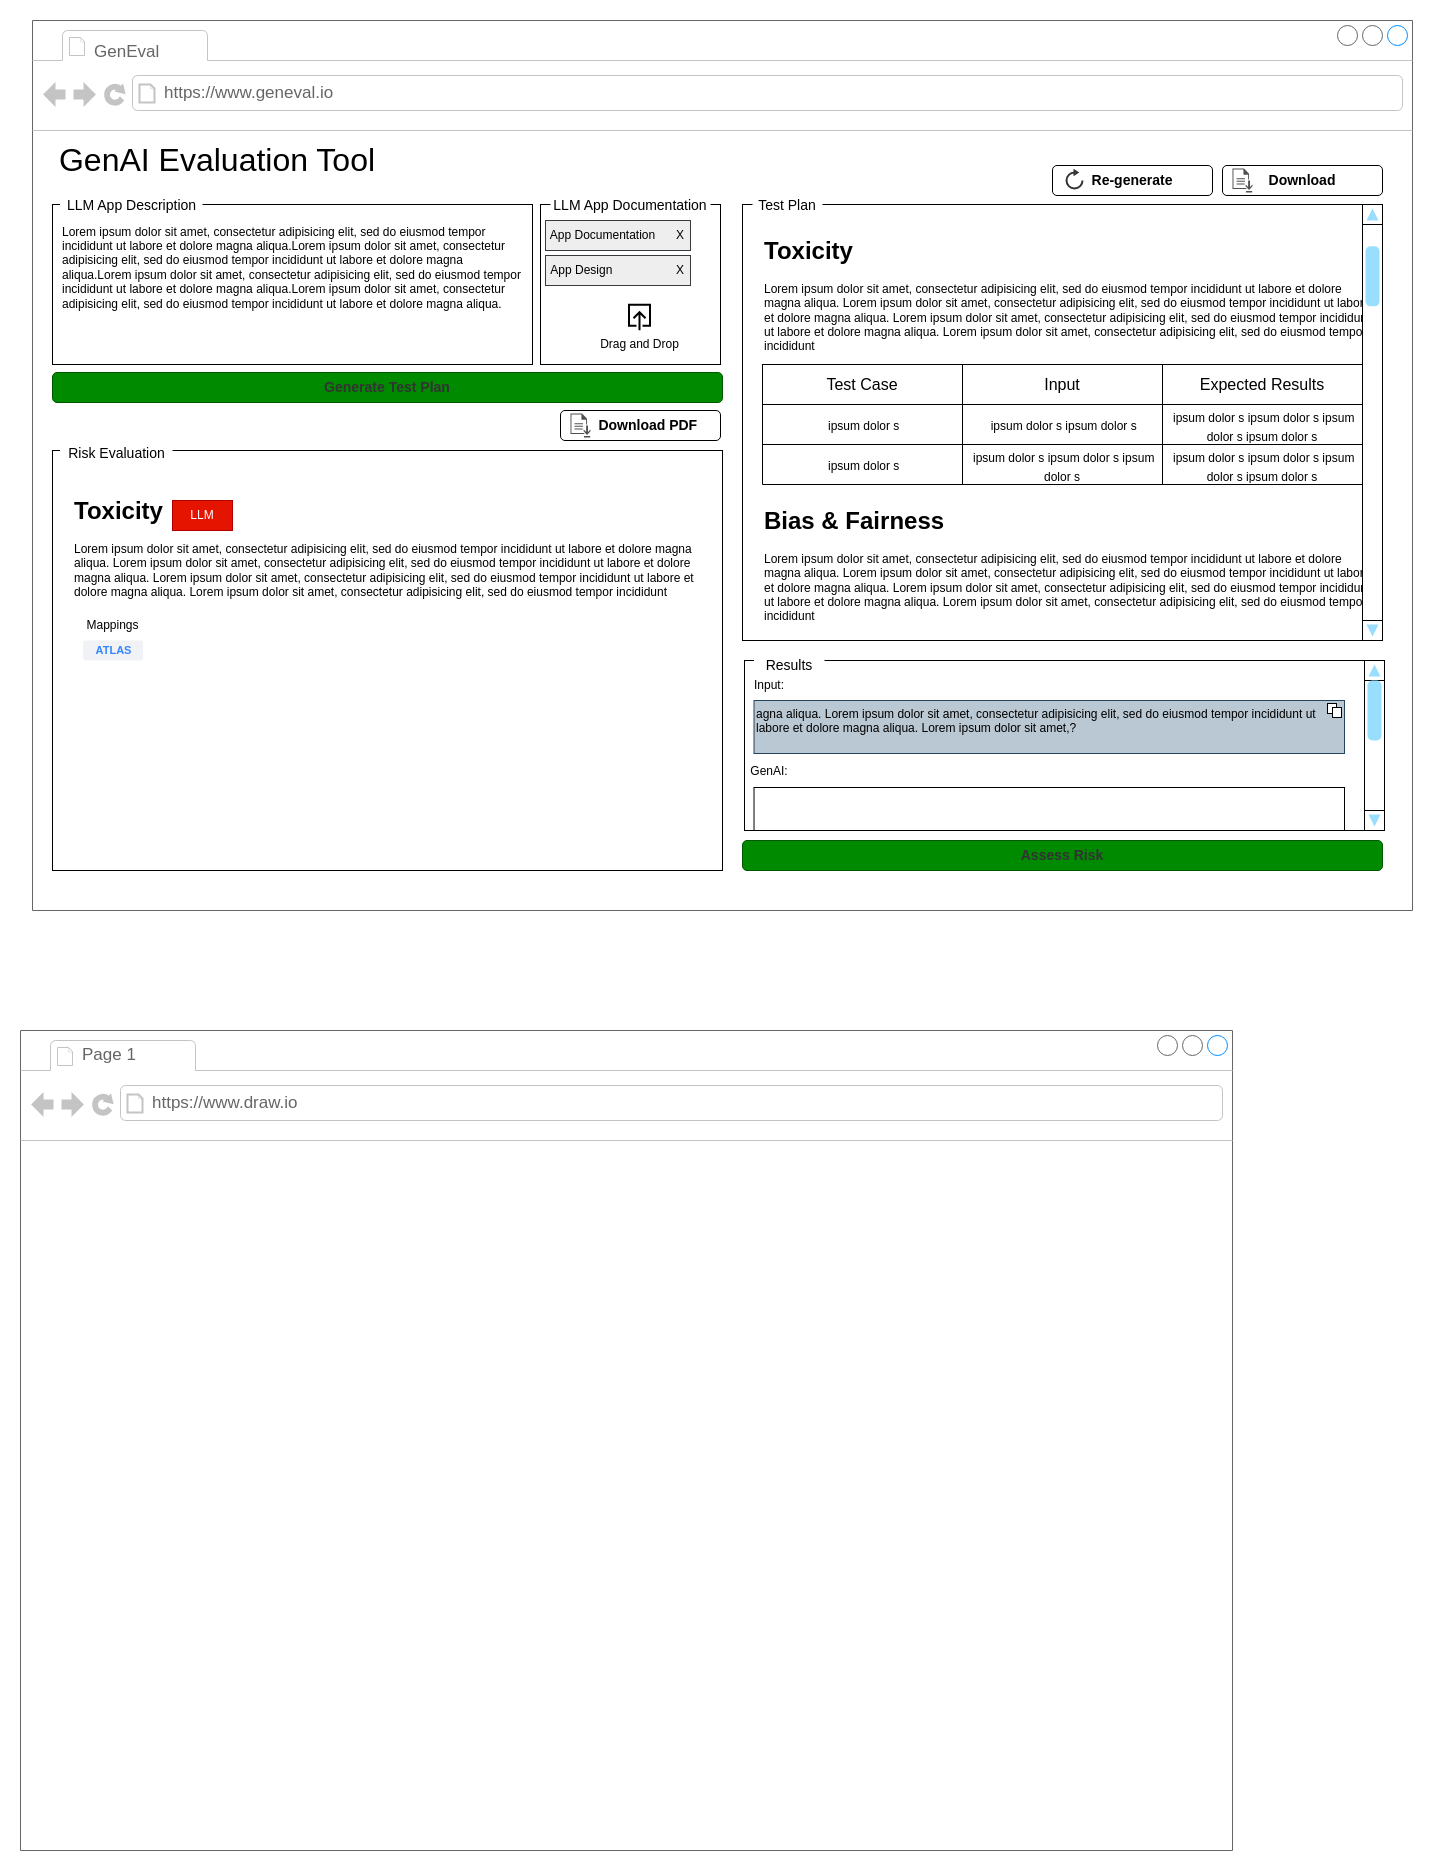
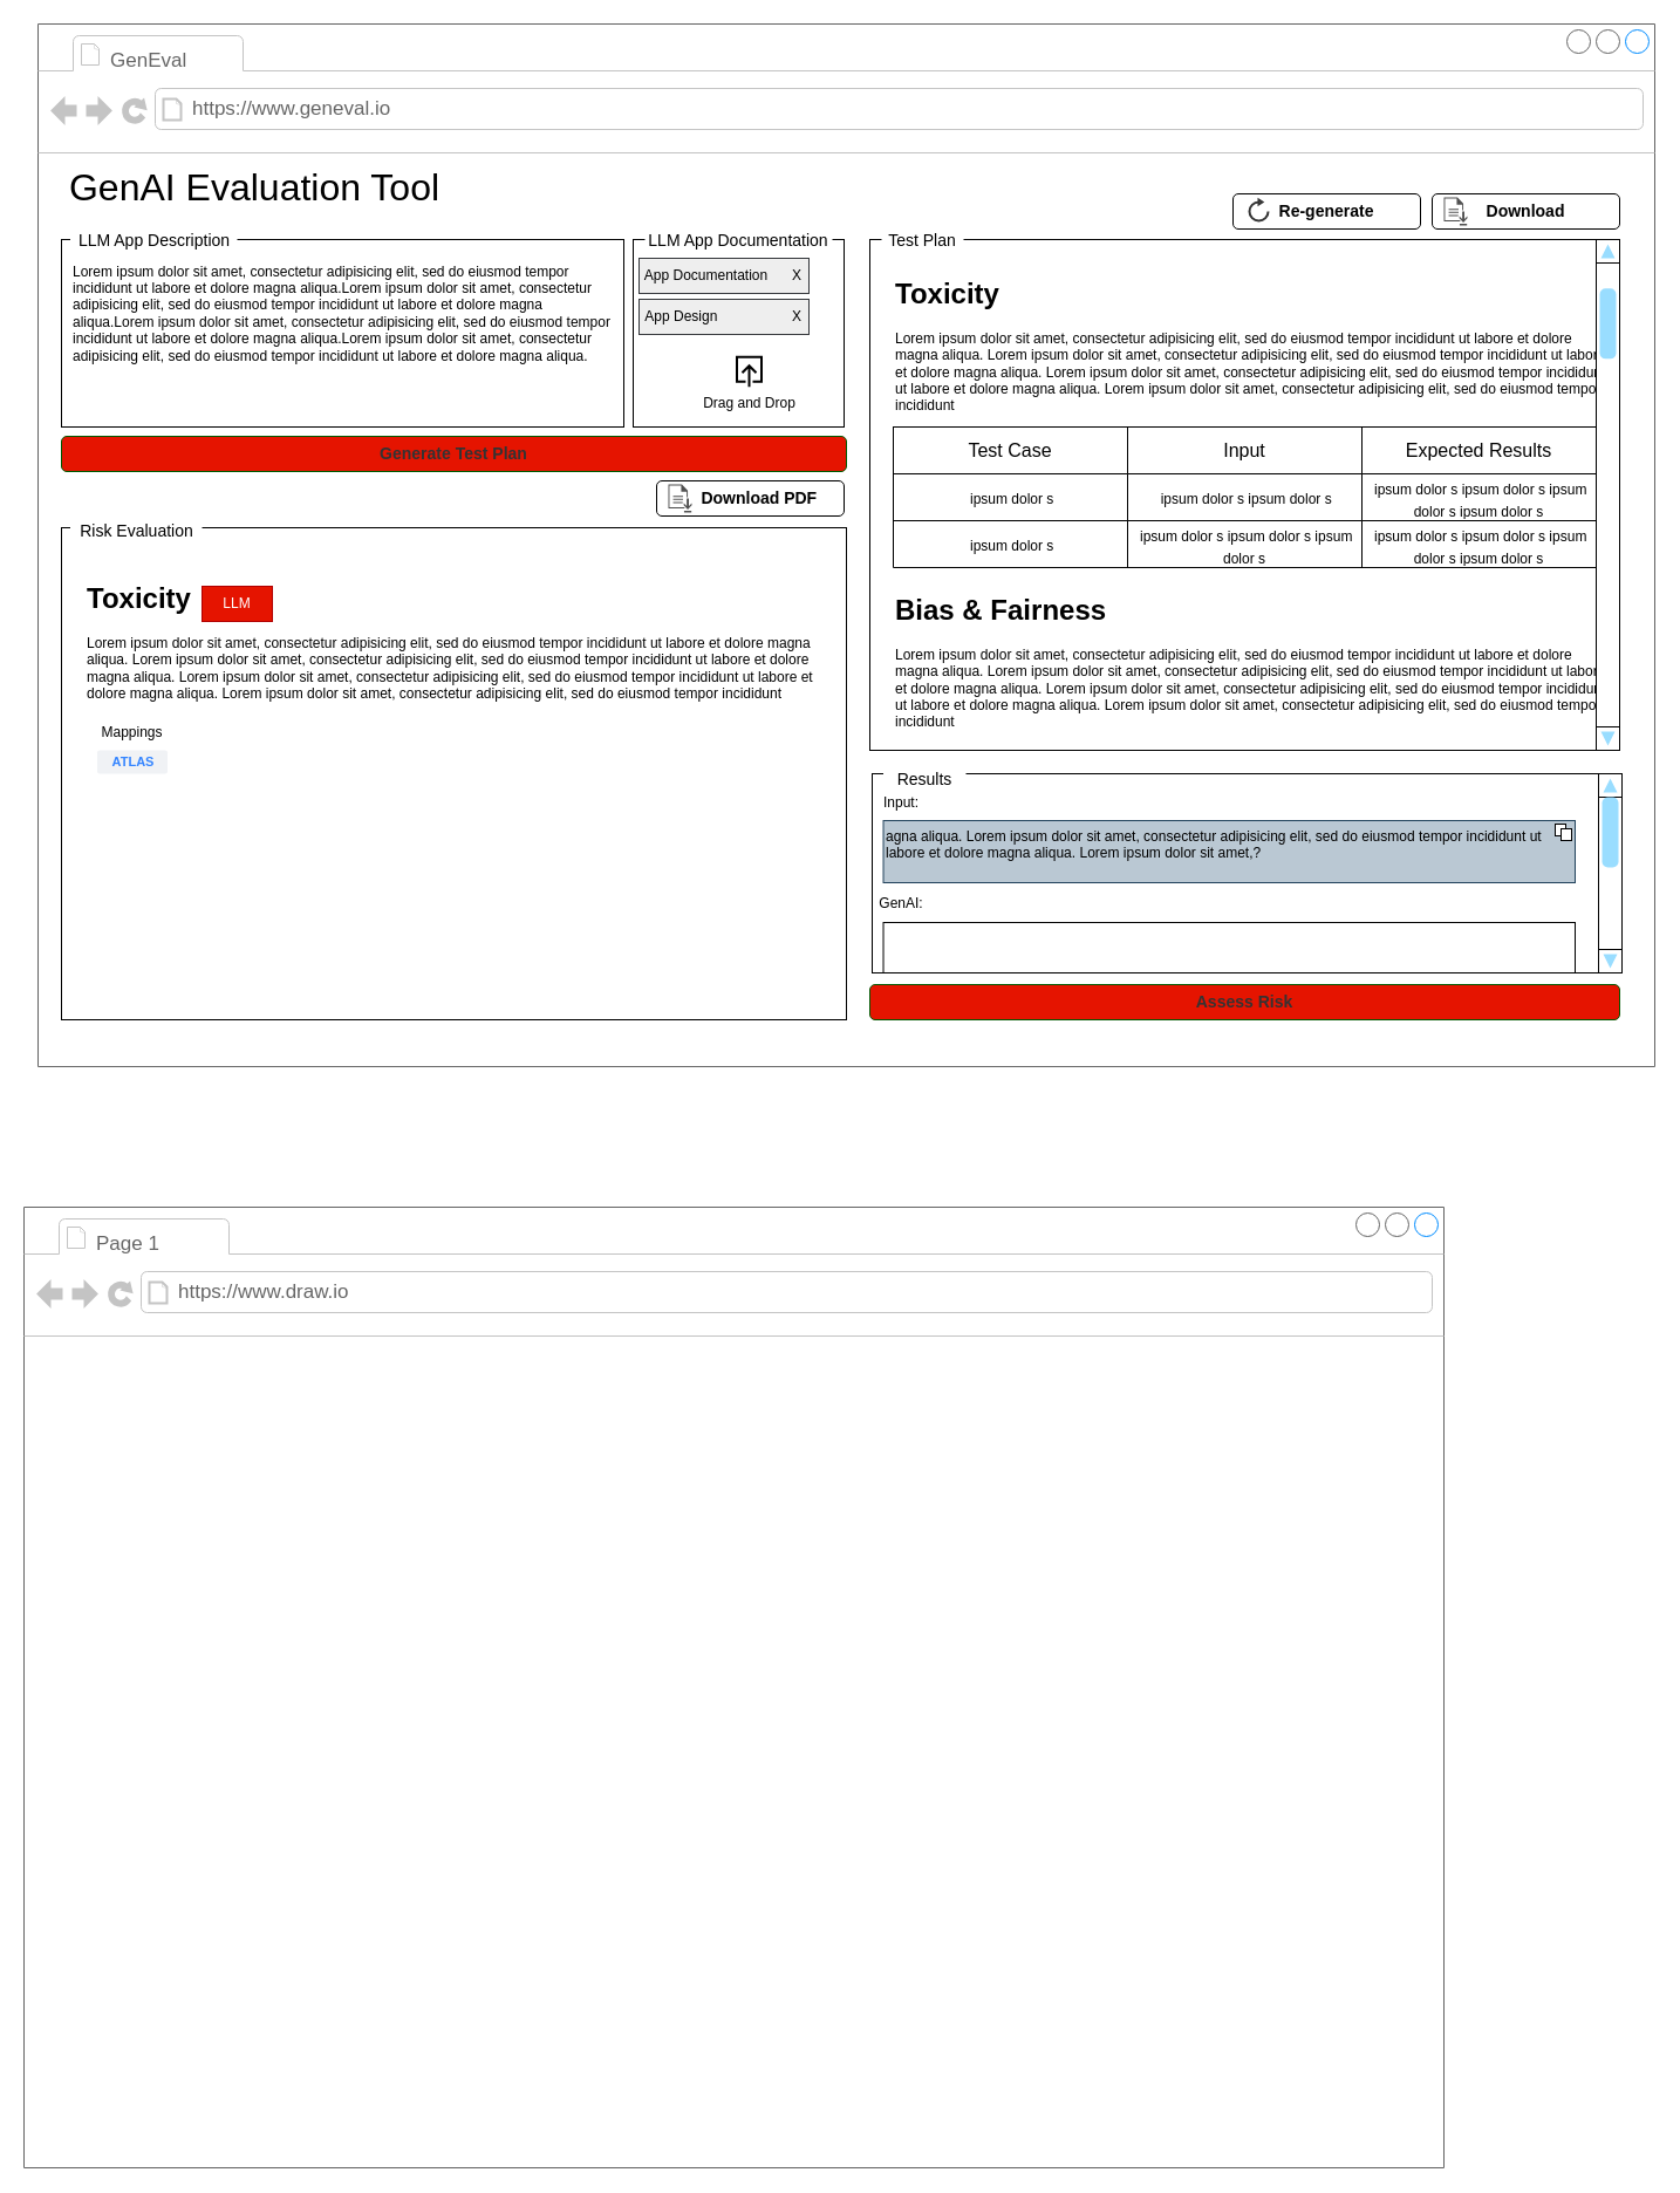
- <mxCell id="40" value="&lt;b&gt;&lt;font style=&quot;font-size: 14px;&quot;&gt;Generate Test Plan&lt;/font&gt;&lt;/b&gt;" style="rounded=1;whiteSpace=wrap;html=1;fillColor=#008a00;fontColor=#333333;strokeColor=#005700;" parent="2" vertex="1"><mxGeometry x="20" y="352" width="670" height="30" as="geometry" /></mxCell>
+ <mxCell id="40" value="&lt;b&gt;&lt;font style=&quot;font-size: 14px;&quot;&gt;Generate Test Plan&lt;/font&gt;&lt;/b&gt;" style="rounded=1;whiteSpace=wrap;html=1;fillColor=#e51400;fontColor=#333333;strokeColor=#005700;" parent="2" vertex="1"><mxGeometry x="20" y="352" width="670" height="30" as="geometry" /></mxCell>
- <mxCell id="47" value="&lt;b&gt;&lt;font style=&quot;font-size: 14px;&quot;&gt;Assess Risk&lt;/font&gt;&lt;/b&gt;" style="rounded=1;whiteSpace=wrap;html=1;fillColor=#008a00;fontColor=#333333;strokeColor=#005700;" parent="2" vertex="1"><mxGeometry x="710" y="820" width="640" height="30" as="geometry" /></mxCell>
+ <mxCell id="47" value="&lt;b&gt;&lt;font style=&quot;font-size: 14px;&quot;&gt;Assess Risk&lt;/font&gt;&lt;/b&gt;" style="rounded=1;whiteSpace=wrap;html=1;fillColor=#e51400;fontColor=#333333;strokeColor=#005700;" parent="2" vertex="1"><mxGeometry x="710" y="820" width="640" height="30" as="geometry" /></mxCell>
- <mxCell id="69" value="Page 1" style="strokeWidth=1;shadow=0;dashed=0;align=center;html=1;shape=mxgraph.mockup.containers.anchor;fontSize=17;fontColor=#666666;align=left;whiteSpace=wrap;" vertex="1" parent="68"><mxGeometry x="60" y="12" width="110" height="26" as="geometry" /></mxCell>
+ <mxCell id="69" value="Page 1" style="strokeWidth=1;shadow=0;dashed=0;align=center;html=1;shape=mxgraph.mockup.containers.anchor;fontSize=17;fontColor=#666666;align=left;whiteSpace=wrap;" vertex="1" parent="68"><mxGeometry x="60" y="12" width="110" height="40" as="geometry" /></mxCell>
